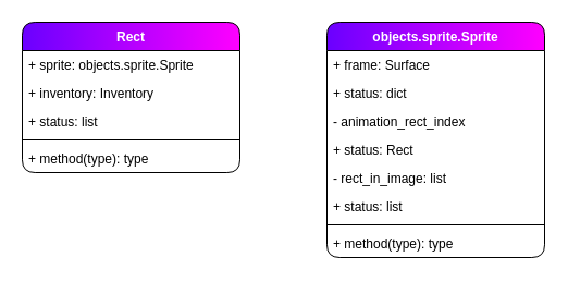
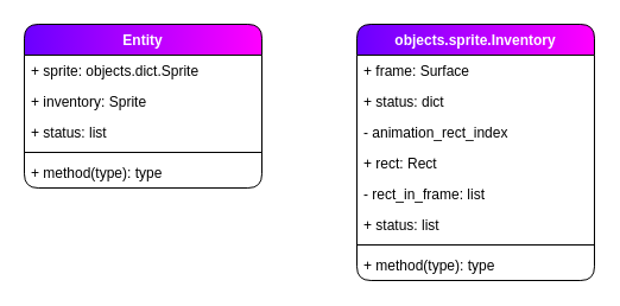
- <mxCell id="2" value="Rect" style="swimlane;fontStyle=1;align=center;verticalAlign=top;childLayout=stackLayout;horizontal=1;startSize=26;horizontalStack=0;resizeParent=1;resizeParentMax=0;resizeLast=0;collapsible=1;marginBottom=0;fillColor=#6a00ff;fontColor=#ffffff;strokeColor=default;gradientColor=#FF00FF;gradientDirection=east;swimlaneFillColor=none;swimlaneLine=1;rounded=1;shadow=0;glass=0;" vertex="1" parent="1"><mxGeometry x="20" y="20" width="200" height="138" as="geometry"><mxRectangle x="40" y="40" width="200" height="30" as="alternateBounds" /></mxGeometry></mxCell>
+ <mxCell id="2" value="Entity" style="swimlane;fontStyle=1;align=center;verticalAlign=top;childLayout=stackLayout;horizontal=1;startSize=26;horizontalStack=0;resizeParent=1;resizeParentMax=0;resizeLast=0;collapsible=1;marginBottom=0;fillColor=#6a00ff;fontColor=#ffffff;strokeColor=default;gradientColor=#FF00FF;gradientDirection=east;swimlaneFillColor=none;swimlaneLine=1;rounded=1;shadow=0;glass=0;" vertex="1" parent="1"><mxGeometry x="20" y="20" width="200" height="138" as="geometry"><mxRectangle x="40" y="40" width="200" height="30" as="alternateBounds" /></mxGeometry></mxCell>
- <mxCell id="8" value="objects.sprite.Sprite" style="swimlane;fontStyle=1;align=center;verticalAlign=top;childLayout=stackLayout;horizontal=1;startSize=26;horizontalStack=0;resizeParent=1;resizeParentMax=0;resizeLast=0;collapsible=1;marginBottom=0;fillColor=#6a00ff;fontColor=#ffffff;strokeColor=default;gradientColor=#FF00FF;gradientDirection=east;swimlaneFillColor=none;swimlaneLine=1;rounded=1;shadow=0;glass=0;" vertex="1" parent="1"><mxGeometry x="300" y="20" width="200" height="216" as="geometry"><mxRectangle x="320" y="40" width="200" height="30" as="alternateBounds" /></mxGeometry></mxCell>
+ <mxCell id="8" value="objects.sprite.Inventory" style="swimlane;fontStyle=1;align=center;verticalAlign=top;childLayout=stackLayout;horizontal=1;startSize=26;horizontalStack=0;resizeParent=1;resizeParentMax=0;resizeLast=0;collapsible=1;marginBottom=0;fillColor=#6a00ff;fontColor=#ffffff;strokeColor=default;gradientColor=#FF00FF;gradientDirection=east;swimlaneFillColor=none;swimlaneLine=1;rounded=1;shadow=0;glass=0;" vertex="1" parent="1"><mxGeometry x="300" y="20" width="200" height="216" as="geometry"><mxRectangle x="320" y="40" width="200" height="30" as="alternateBounds" /></mxGeometry></mxCell>
- <mxCell id="3" value="+ sprite: objects.sprite.Sprite" style="text;align=left;verticalAlign=top;spacingLeft=4;spacingRight=4;overflow=hidden;rotatable=0;points=[[0,0.5],[1,0.5]];portConstraint=eastwest;" vertex="1" parent="2"><mxGeometry y="26" width="200" height="26" as="geometry" /></mxCell>
+ <mxCell id="3" value="+ sprite: objects.dict.Sprite" style="text;align=left;verticalAlign=top;spacingLeft=4;spacingRight=4;overflow=hidden;rotatable=0;points=[[0,0.5],[1,0.5]];portConstraint=eastwest;" vertex="1" parent="2"><mxGeometry y="26" width="200" height="26" as="geometry" /></mxCell>
- <mxCell id="4" value="+ inventory: Inventory" style="text;align=left;verticalAlign=top;spacingLeft=4;spacingRight=4;overflow=hidden;rotatable=0;points=[[0,0.5],[1,0.5]];portConstraint=eastwest;" vertex="1" parent="2"><mxGeometry y="52" width="200" height="26" as="geometry" /></mxCell>
+ <mxCell id="4" value="+ inventory: Sprite" style="text;align=left;verticalAlign=top;spacingLeft=4;spacingRight=4;overflow=hidden;rotatable=0;points=[[0,0.5],[1,0.5]];portConstraint=eastwest;" vertex="1" parent="2"><mxGeometry y="52" width="200" height="26" as="geometry" /></mxCell>
- <mxCell id="12" value="+ status: Rect" style="text;align=left;verticalAlign=top;spacingLeft=4;spacingRight=4;overflow=hidden;rotatable=0;points=[[0,0.5],[1,0.5]];portConstraint=eastwest;" vertex="1" parent="8"><mxGeometry y="104" width="200" height="26" as="geometry" /></mxCell>
+ <mxCell id="12" value="+ rect: Rect" style="text;align=left;verticalAlign=top;spacingLeft=4;spacingRight=4;overflow=hidden;rotatable=0;points=[[0,0.5],[1,0.5]];portConstraint=eastwest;" vertex="1" parent="8"><mxGeometry y="104" width="200" height="26" as="geometry" /></mxCell>
- <mxCell id="13" value="- rect_in_image: list" style="text;align=left;verticalAlign=top;spacingLeft=4;spacingRight=4;overflow=hidden;rotatable=0;points=[[0,0.5],[1,0.5]];portConstraint=eastwest;" vertex="1" parent="8"><mxGeometry y="130" width="200" height="26" as="geometry" /></mxCell>
+ <mxCell id="13" value="- rect_in_frame: list" style="text;align=left;verticalAlign=top;spacingLeft=4;spacingRight=4;overflow=hidden;rotatable=0;points=[[0,0.5],[1,0.5]];portConstraint=eastwest;" vertex="1" parent="8"><mxGeometry y="130" width="200" height="26" as="geometry" /></mxCell>
